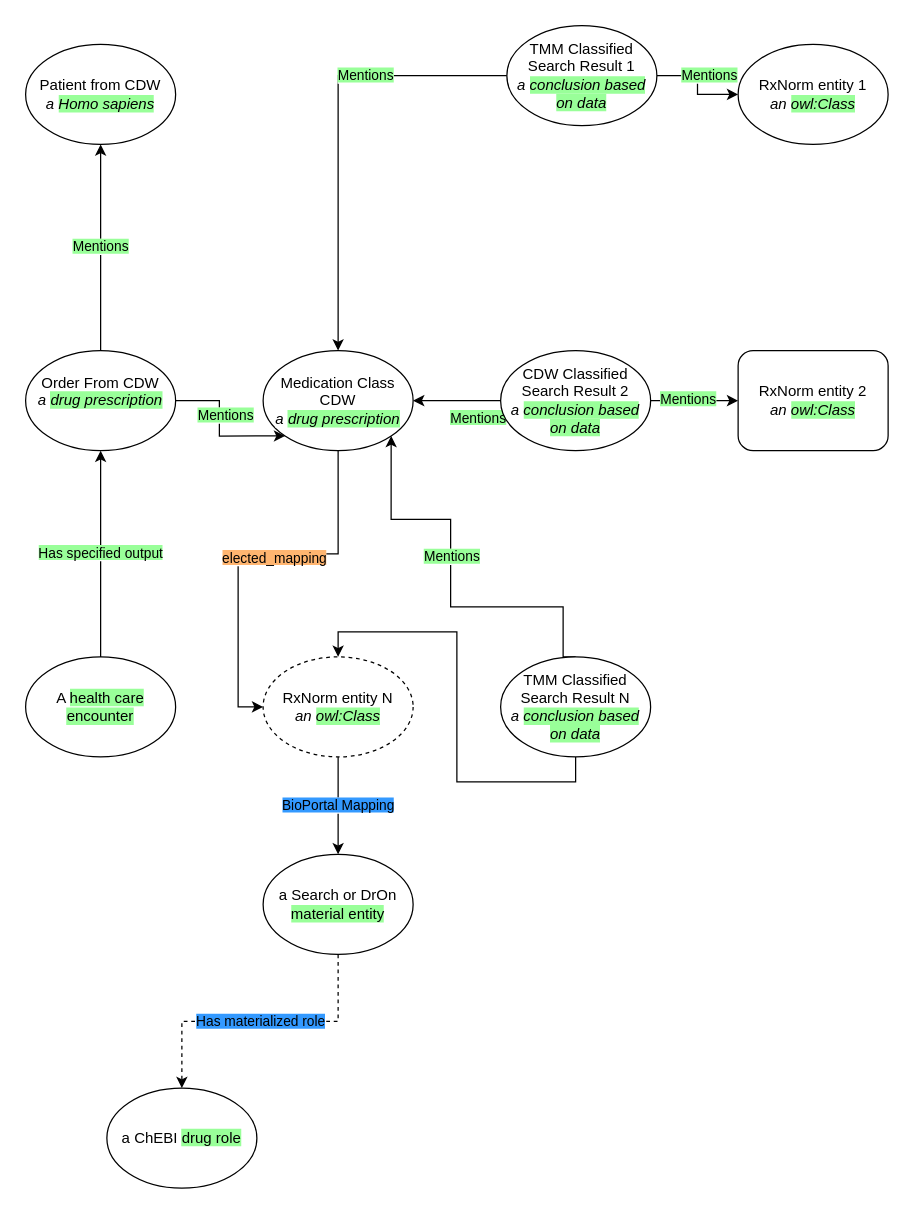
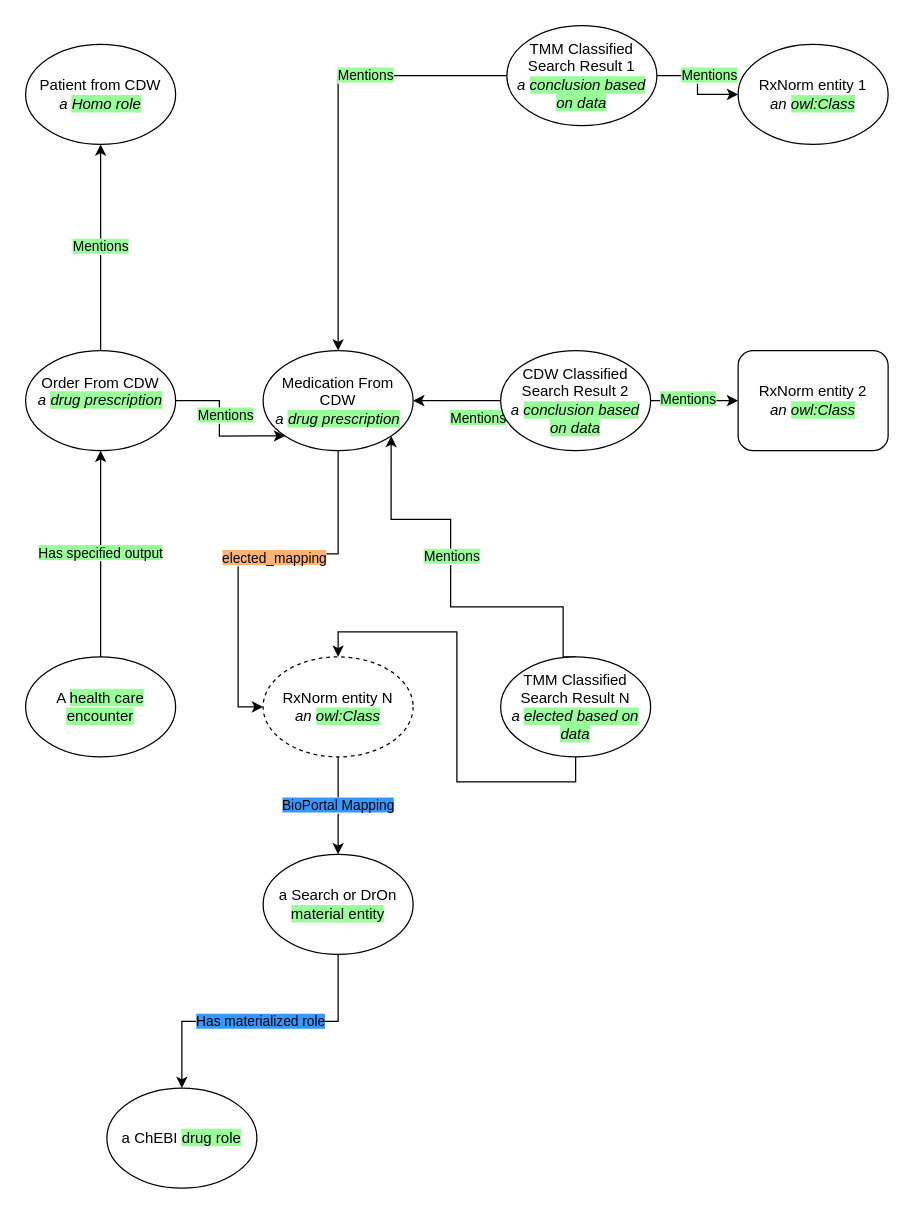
- <mxCell id="9" value="Patient from CDW&lt;br&gt;&lt;i&gt;a &lt;span style=&quot;background-color: rgb(153 , 255 , 153)&quot;&gt;Homo sapiens&lt;/span&gt;&lt;/i&gt;" style="ellipse;whiteSpace=wrap;html=1;" vertex="1" parent="1"><mxGeometry x="20" y="35" width="120" height="80" as="geometry" /></mxCell>
+ <mxCell id="9" value="Patient from CDW&lt;br&gt;&lt;i&gt;a &lt;span style=&quot;background-color: rgb(153 , 255 , 153)&quot;&gt;Homo role&lt;/span&gt;&lt;/i&gt;" style="ellipse;whiteSpace=wrap;html=1;" vertex="1" parent="1"><mxGeometry x="20" y="35" width="120" height="80" as="geometry" /></mxCell>
- <mxCell id="4" value="Medication Class CDW&lt;br&gt;&lt;i style=&quot;background-color: rgb(255 , 255 , 255)&quot;&gt;a &lt;/i&gt;&lt;i style=&quot;background-color: rgb(153 , 255 , 153)&quot;&gt;drug prescription&lt;/i&gt;" style="ellipse;whiteSpace=wrap;html=1;" vertex="1" parent="1"><mxGeometry x="210" y="280" width="120" height="80" as="geometry" /></mxCell>
+ <mxCell id="4" value="Medication From CDW&lt;br&gt;&lt;i style=&quot;background-color: rgb(255 , 255 , 255)&quot;&gt;a &lt;/i&gt;&lt;i style=&quot;background-color: rgb(153 , 255 , 153)&quot;&gt;drug prescription&lt;/i&gt;" style="ellipse;whiteSpace=wrap;html=1;" vertex="1" parent="1"><mxGeometry x="210" y="280" width="120" height="80" as="geometry" /></mxCell>
- <mxCell id="13" value="TMM Classified Search Result N&lt;br&gt;&lt;i style=&quot;background-color: rgb(255 , 255 , 255)&quot;&gt;a &lt;/i&gt;&lt;i style=&quot;background-color: rgb(153 , 255 , 153)&quot;&gt;conclusion based on data&lt;/i&gt;" style="ellipse;whiteSpace=wrap;html=1;" vertex="1" parent="1"><mxGeometry x="400" y="525" width="120" height="80" as="geometry" /></mxCell>
+ <mxCell id="13" value="TMM Classified Search Result N&lt;br&gt;&lt;i style=&quot;background-color: rgb(255 , 255 , 255)&quot;&gt;a &lt;/i&gt;&lt;i style=&quot;background-color: rgb(153 , 255 , 153)&quot;&gt;elected based on data&lt;/i&gt;" style="ellipse;whiteSpace=wrap;html=1;" vertex="1" parent="1"><mxGeometry x="400" y="525" width="120" height="80" as="geometry" /></mxCell>
- <mxCell id="28" value="&lt;span style=&quot;background-color: rgb(51 , 153 , 255)&quot;&gt;Has materialized role&lt;/span&gt;" style="edgeStyle=orthogonalEdgeStyle;rounded=0;orthogonalLoop=1;jettySize=auto;html=1;exitX=0.5;exitY=1;exitDx=0;exitDy=0;entryX=0.5;entryY=0;entryDx=0;entryDy=0;dashed=1;" edge="1" parent="1" source="29" target="30"><mxGeometry relative="1" as="geometry" /></mxCell>
+ <mxCell id="28" value="&lt;span style=&quot;background-color: rgb(51 , 153 , 255)&quot;&gt;Has materialized role&lt;/span&gt;" style="edgeStyle=orthogonalEdgeStyle;rounded=0;orthogonalLoop=1;jettySize=auto;html=1;exitX=0.5;exitY=1;exitDx=0;exitDy=0;entryX=0.5;entryY=0;entryDx=0;entryDy=0;" edge="1" parent="1" source="29" target="30"><mxGeometry relative="1" as="geometry" /></mxCell>
